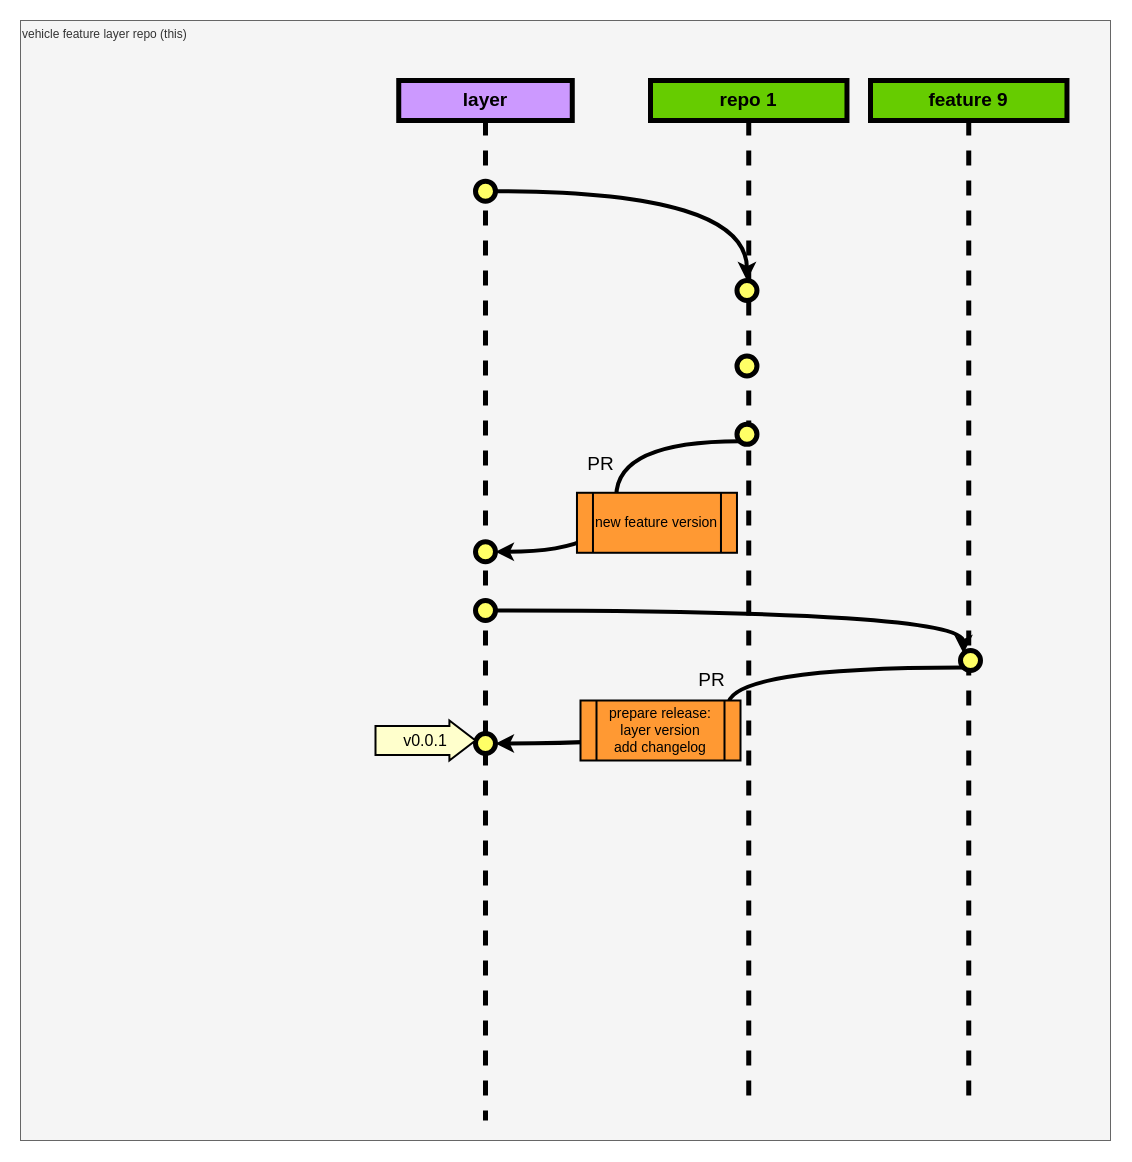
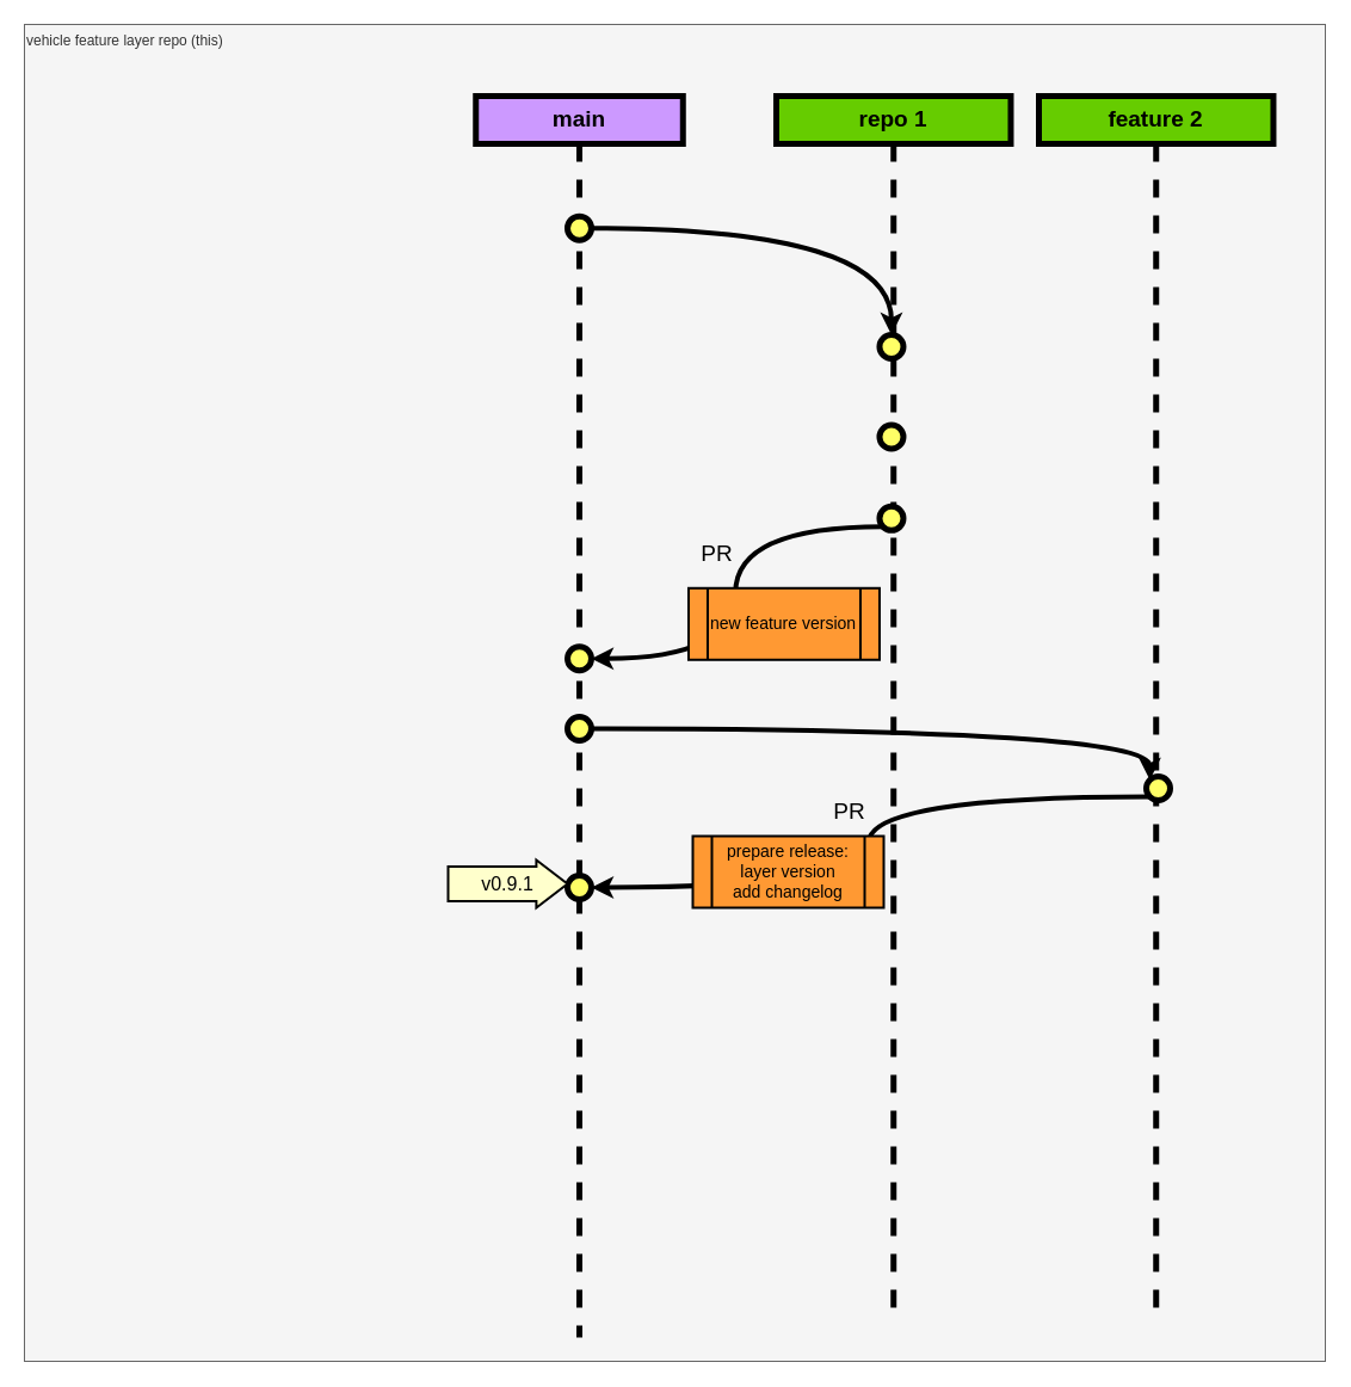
- <mxCell id="4" value="layer" style="shape=umlLifeline;perimeter=lifelinePerimeter;whiteSpace=wrap;html=1;container=1;collapsible=0;recursiveResize=0;outlineConnect=0;fontSize=19;strokeColor=#000000;strokeWidth=5;fillColor=#CC99FF;align=center;verticalAlign=middle;fontColor=#000000;fontStyle=1" parent="3" vertex="1"><mxGeometry x="208.24" width="173.53" height="1040" as="geometry" /></mxCell>
+ <mxCell id="4" value="main" style="shape=umlLifeline;perimeter=lifelinePerimeter;whiteSpace=wrap;html=1;container=1;collapsible=0;recursiveResize=0;outlineConnect=0;fontSize=19;strokeColor=#000000;strokeWidth=5;fillColor=#CC99FF;align=center;verticalAlign=middle;fontColor=#000000;fontStyle=1" parent="3" vertex="1"><mxGeometry x="208.24" width="173.53" height="1040" as="geometry" /></mxCell>
- <mxCell id="17" value="feature 9" style="shape=umlLifeline;perimeter=lifelinePerimeter;whiteSpace=wrap;html=1;container=1;collapsible=0;recursiveResize=0;outlineConnect=0;fontSize=19;strokeColor=#000000;strokeWidth=5;align=center;verticalAlign=middle;fillColor=#66CC00;fontColor=#000000;fontStyle=1" parent="1" vertex="1"><mxGeometry x="870" y="80" width="196.47" height="1020" as="geometry" /></mxCell>
+ <mxCell id="17" value="feature 2" style="shape=umlLifeline;perimeter=lifelinePerimeter;whiteSpace=wrap;html=1;container=1;collapsible=0;recursiveResize=0;outlineConnect=0;fontSize=19;strokeColor=#000000;strokeWidth=5;align=center;verticalAlign=middle;fillColor=#66CC00;fontColor=#000000;fontStyle=1" parent="1" vertex="1"><mxGeometry x="870" y="80" width="196.47" height="1020" as="geometry" /></mxCell>
- <mxCell id="16" value="&lt;font style=&quot;font-size: 16px&quot;&gt;v0.0.1&lt;/font&gt;" style="shape=singleArrow;whiteSpace=wrap;html=1;fontSize=12;fontColor=#000000;strokeColor=#000000;strokeWidth=2;align=center;verticalAlign=middle;arrowWidth=0.727;arrowSize=0.261;fillColor=#FFFFCC;" parent="1" vertex="1"><mxGeometry x="375" y="720" width="100" height="40" as="geometry" /></mxCell>
+ <mxCell id="16" value="&lt;font style=&quot;font-size: 16px&quot;&gt;v0.9.1&lt;/font&gt;" style="shape=singleArrow;whiteSpace=wrap;html=1;fontSize=12;fontColor=#000000;strokeColor=#000000;strokeWidth=2;align=center;verticalAlign=middle;arrowWidth=0.727;arrowSize=0.261;fillColor=#FFFFCC;" parent="1" vertex="1"><mxGeometry x="375" y="720" width="100" height="40" as="geometry" /></mxCell>
